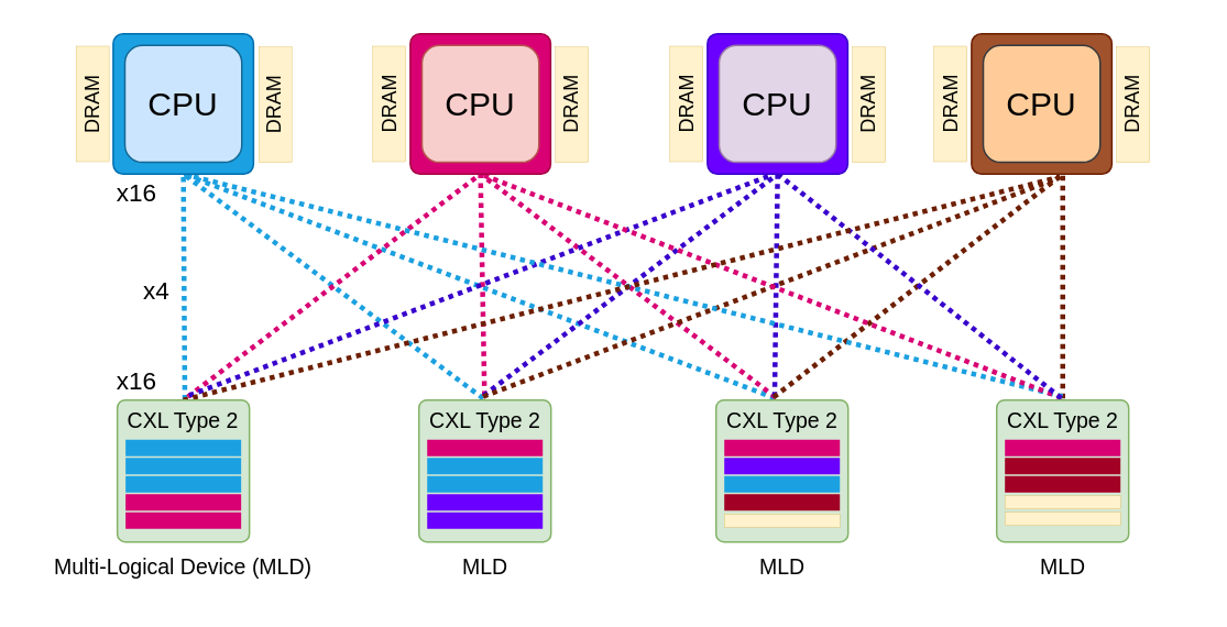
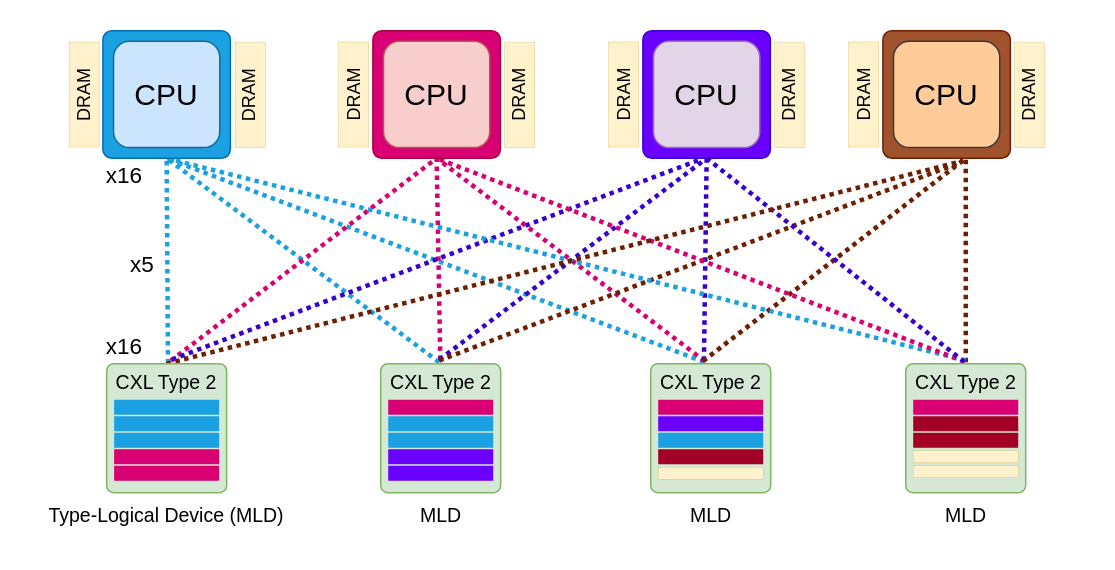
- <mxCell id="17" value="x4" style="text;html=1;align=center;verticalAlign=middle;resizable=0;points=[];autosize=1;strokeColor=none;fillColor=none;fontFamily=Helvetica;fontSize=15;fontColor=default;labelBackgroundColor=default;" parent="1" vertex="1"><mxGeometry x="74.29" y="160" width="40" height="30" as="geometry" /></mxCell>
+ <mxCell id="17" value="x5" style="text;html=1;align=center;verticalAlign=middle;resizable=0;points=[];autosize=1;strokeColor=none;fillColor=none;fontFamily=Helvetica;fontSize=15;fontColor=default;labelBackgroundColor=default;" parent="1" vertex="1"><mxGeometry x="74.29" y="160" width="40" height="30" as="geometry" /></mxCell>
- <mxCell id="21" value="Multi-Logical Device (MLD)" style="text;html=1;align=center;verticalAlign=middle;resizable=0;points=[];autosize=1;strokeColor=none;fillColor=none;fontFamily=Helvetica;fontSize=13;fontColor=default;labelBackgroundColor=default;" parent="1" vertex="1"><mxGeometry x="20.43" y="327.96" width="180" height="30" as="geometry" /></mxCell>
+ <mxCell id="21" value="Type-Logical Device (MLD)" style="text;html=1;align=center;verticalAlign=middle;resizable=0;points=[];autosize=1;strokeColor=none;fillColor=none;fontFamily=Helvetica;fontSize=13;fontColor=default;labelBackgroundColor=default;" parent="1" vertex="1"><mxGeometry x="20.43" y="327.96" width="180" height="30" as="geometry" /></mxCell>
